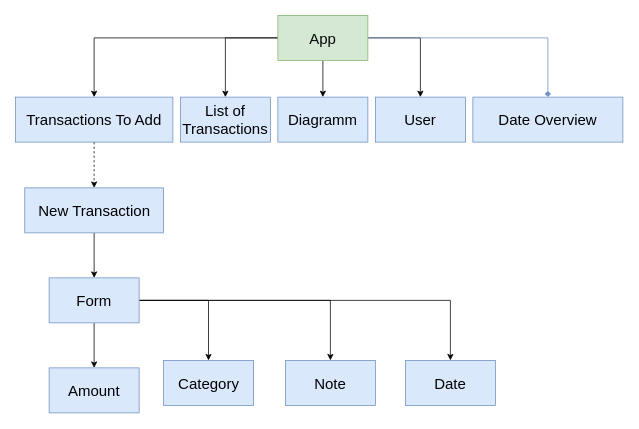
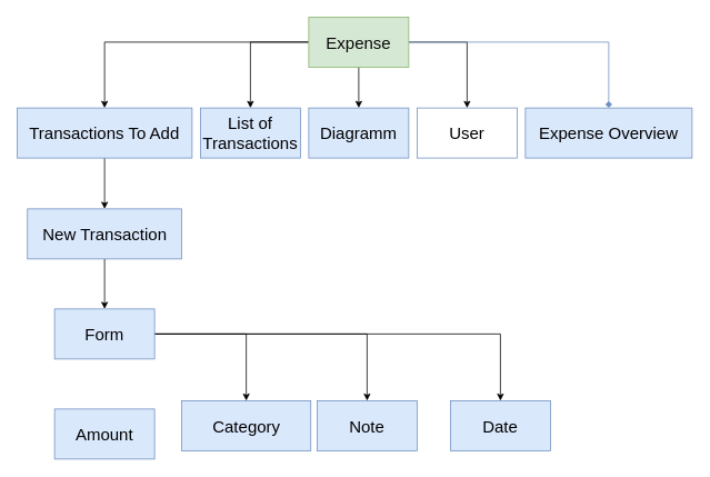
- <mxCell id="7" value="&lt;font color=&quot;#080808&quot; style=&quot;font-size: 20px;&quot;&gt;App&lt;/font&gt;" style="rounded=0;whiteSpace=wrap;html=1;fillColor=#d5e8d4;strokeColor=#82b366;" parent="1" vertex="1"><mxGeometry x="370" y="20" width="120" height="60" as="geometry" /></mxCell>
+ <mxCell id="7" value="&lt;font color=&quot;#080808&quot; style=&quot;font-size: 20px;&quot;&gt;Expense&lt;/font&gt;" style="rounded=0;whiteSpace=wrap;html=1;fillColor=#d5e8d4;strokeColor=#82b366;" parent="1" vertex="1"><mxGeometry x="370" y="20" width="120" height="60" as="geometry" /></mxCell>
- <mxCell id="8" value="User" style="rounded=0;whiteSpace=wrap;html=1;fontSize=20;fillColor=#dae8fc;strokeColor=#6c8ebf;" parent="1" vertex="1"><mxGeometry x="500" y="129" width="120" height="60" as="geometry" /></mxCell>
+ <mxCell id="8" value="User" style="rounded=0;whiteSpace=wrap;html=1;fontSize=20;fillColor=#ffffff;strokeColor=#6c8ebf;" parent="1" vertex="1"><mxGeometry x="500" y="129" width="120" height="60" as="geometry" /></mxCell>
- <mxCell id="9" value="Date Overview" style="rounded=0;whiteSpace=wrap;html=1;fontSize=20;fillColor=#dae8fc;strokeColor=#6c8ebf;" parent="1" vertex="1"><mxGeometry x="630" y="129" width="200" height="60" as="geometry" /></mxCell>
+ <mxCell id="9" value="Expense Overview" style="rounded=0;whiteSpace=wrap;html=1;fontSize=20;fillColor=#dae8fc;strokeColor=#6c8ebf;" parent="1" vertex="1"><mxGeometry x="630" y="129" width="200" height="60" as="geometry" /></mxCell>
- <mxCell id="10" value="" style="edgeStyle=orthogonalEdgeStyle;rounded=0;orthogonalLoop=1;jettySize=auto;html=1;fontSize=20;fontColor=#080808;dashed=1;" parent="1" source="11" target="13" edge="1"><mxGeometry relative="1" as="geometry" /></mxCell>
+ <mxCell id="10" value="" style="edgeStyle=orthogonalEdgeStyle;rounded=0;orthogonalLoop=1;jettySize=auto;html=1;fontSize=20;fontColor=#080808;" parent="1" source="11" target="13" edge="1"><mxGeometry relative="1" as="geometry" /></mxCell>
- <mxCell id="14" value="" style="edgeStyle=orthogonalEdgeStyle;rounded=0;orthogonalLoop=1;jettySize=auto;html=1;" parent="1" source="18" target="21" edge="1"><mxGeometry relative="1" as="geometry" /></mxCell>
- <mxCell id="22" value="Category" style="rounded=0;whiteSpace=wrap;html=1;fontSize=20;fillColor=#dae8fc;strokeColor=#6c8ebf;" parent="1" vertex="1"><mxGeometry x="217.5" y="480" width="120" height="60" as="geometry" /></mxCell>
+ <mxCell id="22" value="Category" style="rounded=0;whiteSpace=wrap;html=1;fontSize=20;fillColor=#dae8fc;strokeColor=#6c8ebf;" parent="1" vertex="1"><mxGeometry x="217.5" y="480" width="155" height="60" as="geometry" /></mxCell>
